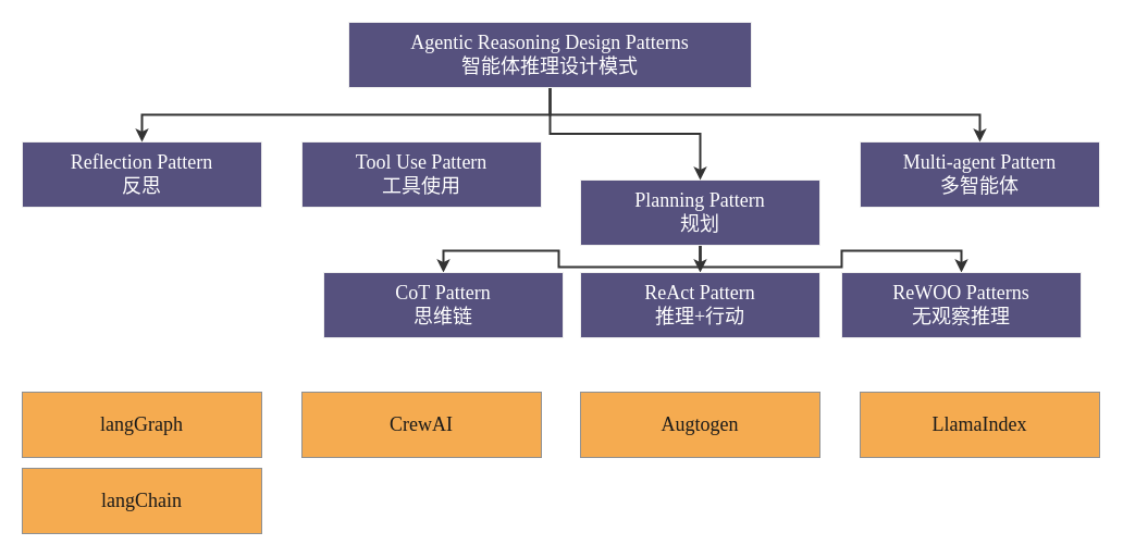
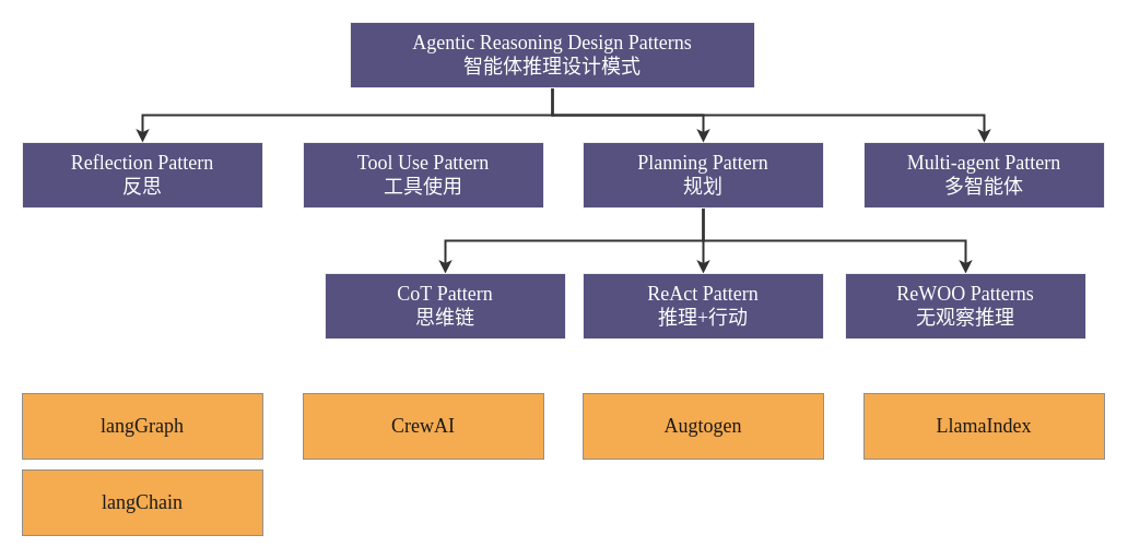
- <mxCell id="5" value="Planning Pattern&#10;规划" style="rounded=0;whiteSpace=wrap;labelBackgroundColor=none;fillColor=#56517E;strokeColor=#EEEEEE;fontColor=#FFFFFF;fontFamily=Monaco;fontSize=18;" parent="1" vertex="1"><mxGeometry x="533" y="165" width="220" height="60" as="geometry" /></mxCell>
+ <mxCell id="5" value="Planning Pattern&#10;规划" style="rounded=0;whiteSpace=wrap;labelBackgroundColor=none;fillColor=#56517E;strokeColor=#EEEEEE;fontColor=#FFFFFF;fontFamily=Monaco;fontSize=18;" parent="1" vertex="1"><mxGeometry x="533" y="130" width="220" height="60" as="geometry" /></mxCell>
